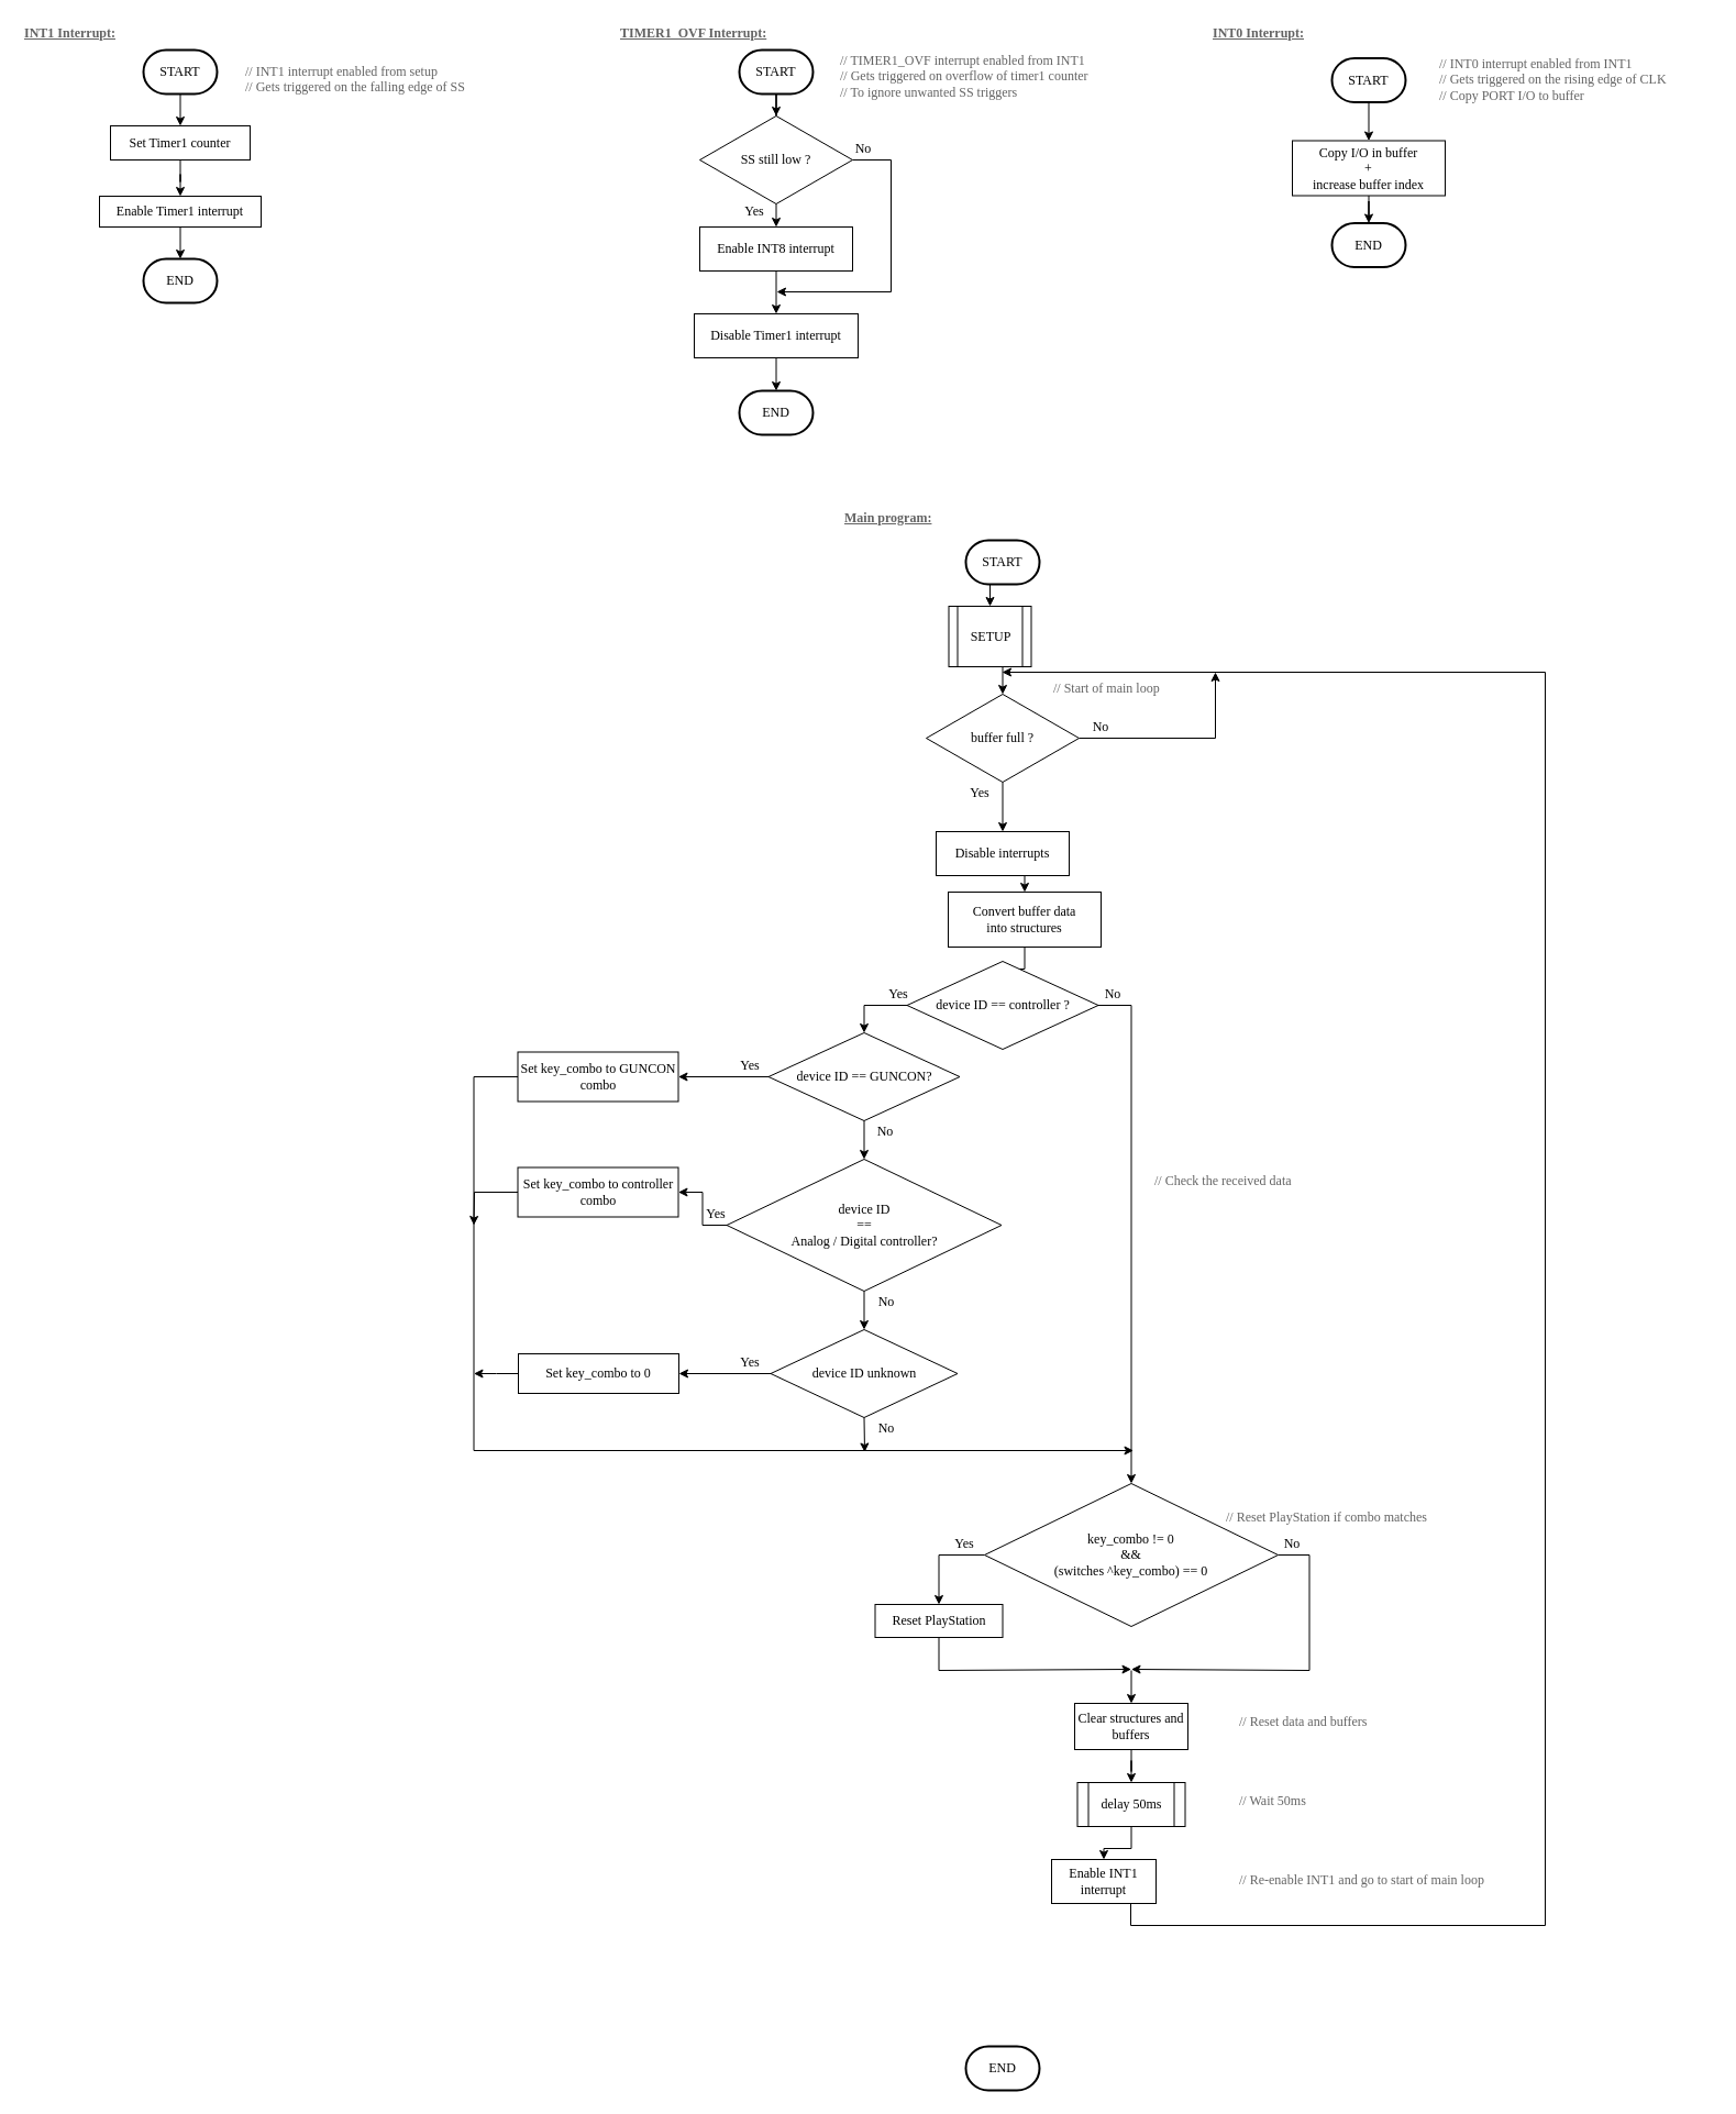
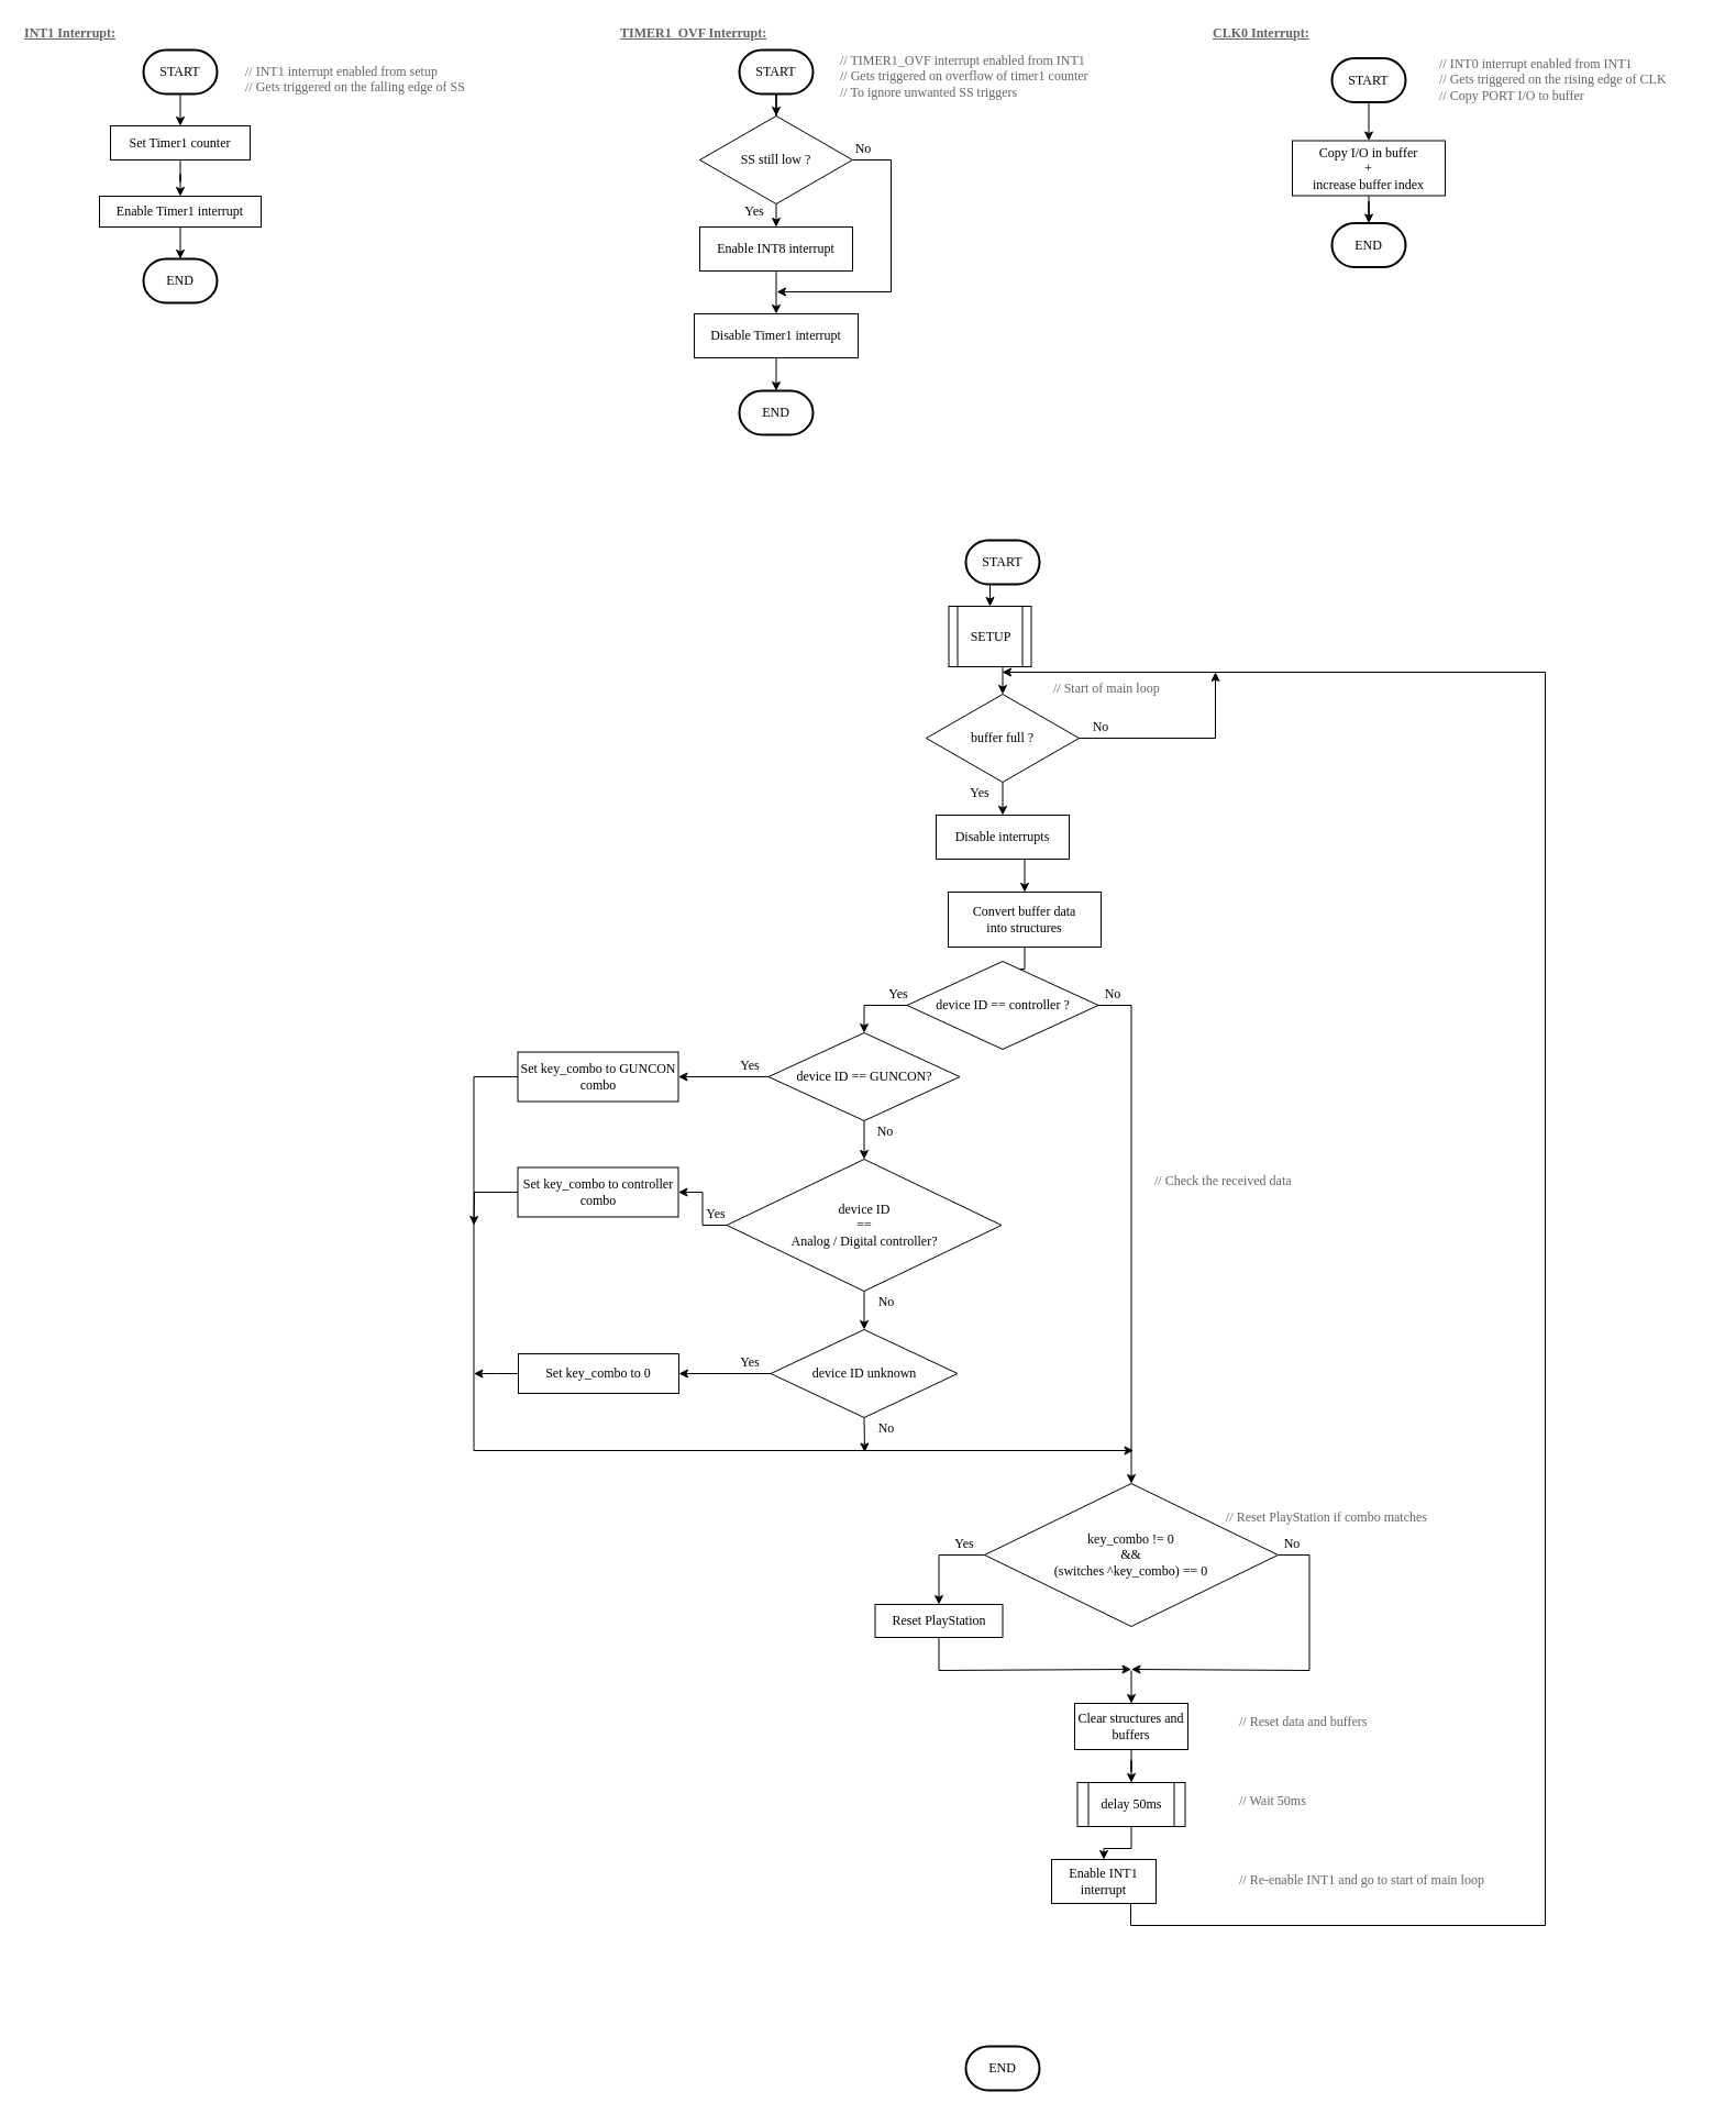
- <mxCell id="75" value="&lt;u&gt;&lt;b&gt;INT0 Interrupt:&lt;/b&gt;&lt;/u&gt;" style="text;html=1;resizable=0;points=[];autosize=1;align=left;verticalAlign=top;spacingTop=-4;fontFamily=Tahoma;fontColor=#636363;" parent="1" vertex="1"><mxGeometry x="1101" y="20" width="110" height="20" as="geometry" /></mxCell>
+ <mxCell id="75" value="&lt;u&gt;&lt;b&gt;CLK0 Interrupt:&lt;/b&gt;&lt;/u&gt;" style="text;html=1;resizable=0;points=[];autosize=1;align=left;verticalAlign=top;spacingTop=-4;fontFamily=Tahoma;fontColor=#636363;" parent="1" vertex="1"><mxGeometry x="1101" y="20" width="110" height="20" as="geometry" /></mxCell>
- <mxCell id="76" value="&lt;u&gt;&lt;b&gt;Main program:&lt;br&gt;&lt;/b&gt;&lt;/u&gt;" style="text;html=1;resizable=0;points=[];autosize=1;align=left;verticalAlign=top;spacingTop=-4;fontFamily=Tahoma;fontColor=#636363;" parent="1" vertex="1"><mxGeometry x="765.5" y="461" width="100" height="20" as="geometry" /></mxCell>
- <mxCell id="21" value="Disable interrupts" style="rounded=0;whiteSpace=wrap;html=1;fontFamily=Tahoma;" parent="1" vertex="1"><mxGeometry x="851" y="756" width="121" height="40" as="geometry" /></mxCell>
+ <mxCell id="21" value="Disable interrupts" style="rounded=0;whiteSpace=wrap;html=1;fontFamily=Tahoma;" parent="1" vertex="1"><mxGeometry x="851" y="741" width="121" height="40" as="geometry" /></mxCell>
